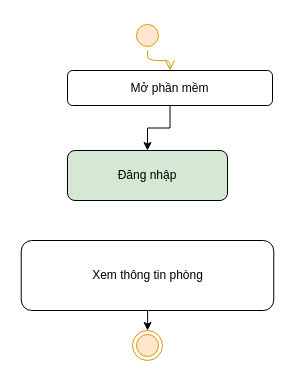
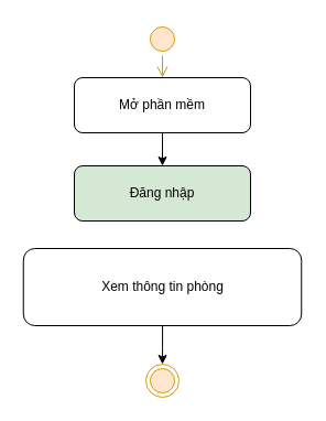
- <mxCell id="5" value="Mở phần mềm" style="rounded=1;whiteSpace=wrap;html=1;" vertex="1" parent="1"><mxGeometry x="67" y="70" width="205" height="35" as="geometry" /></mxCell>
+ <mxCell id="5" value="Mở phần mềm" style="rounded=1;whiteSpace=wrap;html=1;" vertex="1" parent="1"><mxGeometry x="67" y="70" width="160" height="50" as="geometry" /></mxCell>
- <mxCell id="9" value="Xem thông tin phòng" style="rounded=1;whiteSpace=wrap;html=1;" vertex="1" parent="1"><mxGeometry x="20.75" y="240" width="252.5" height="70" as="geometry" /></mxCell>
+ <mxCell id="9" value="Xem thông tin phòng" style="rounded=1;whiteSpace=wrap;html=1;" vertex="1" parent="1"><mxGeometry x="20.75" y="225" width="252.5" height="70" as="geometry" /></mxCell>
